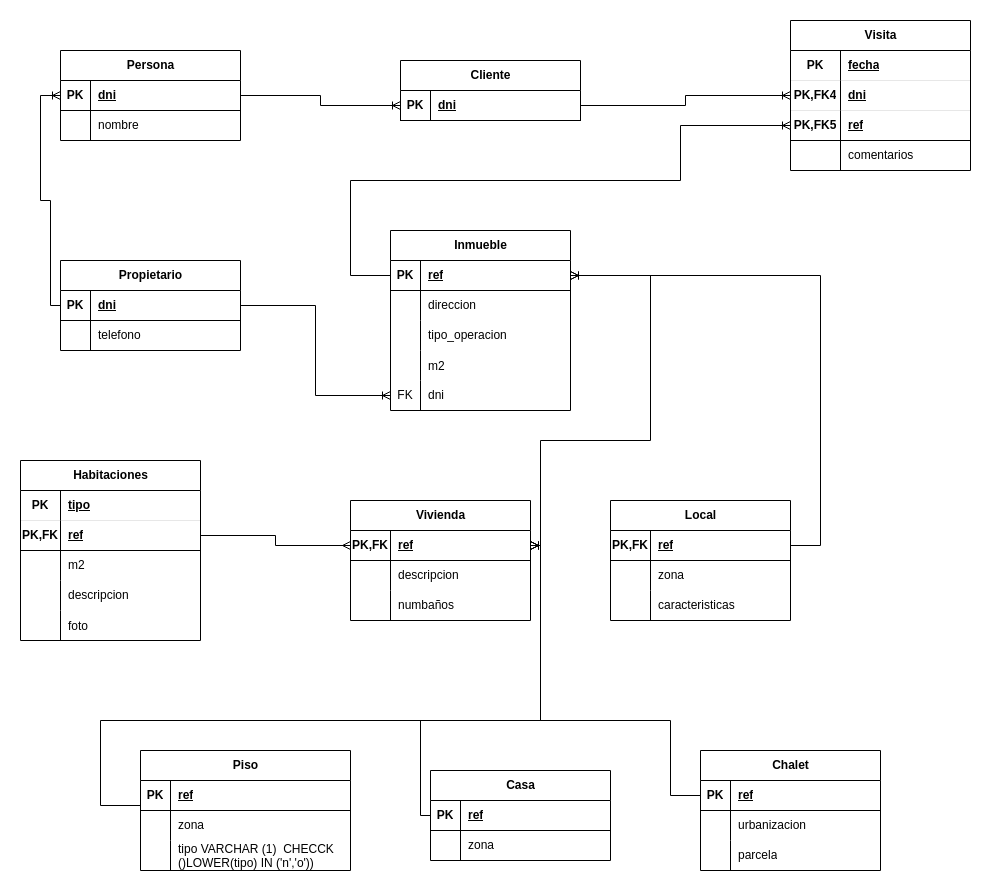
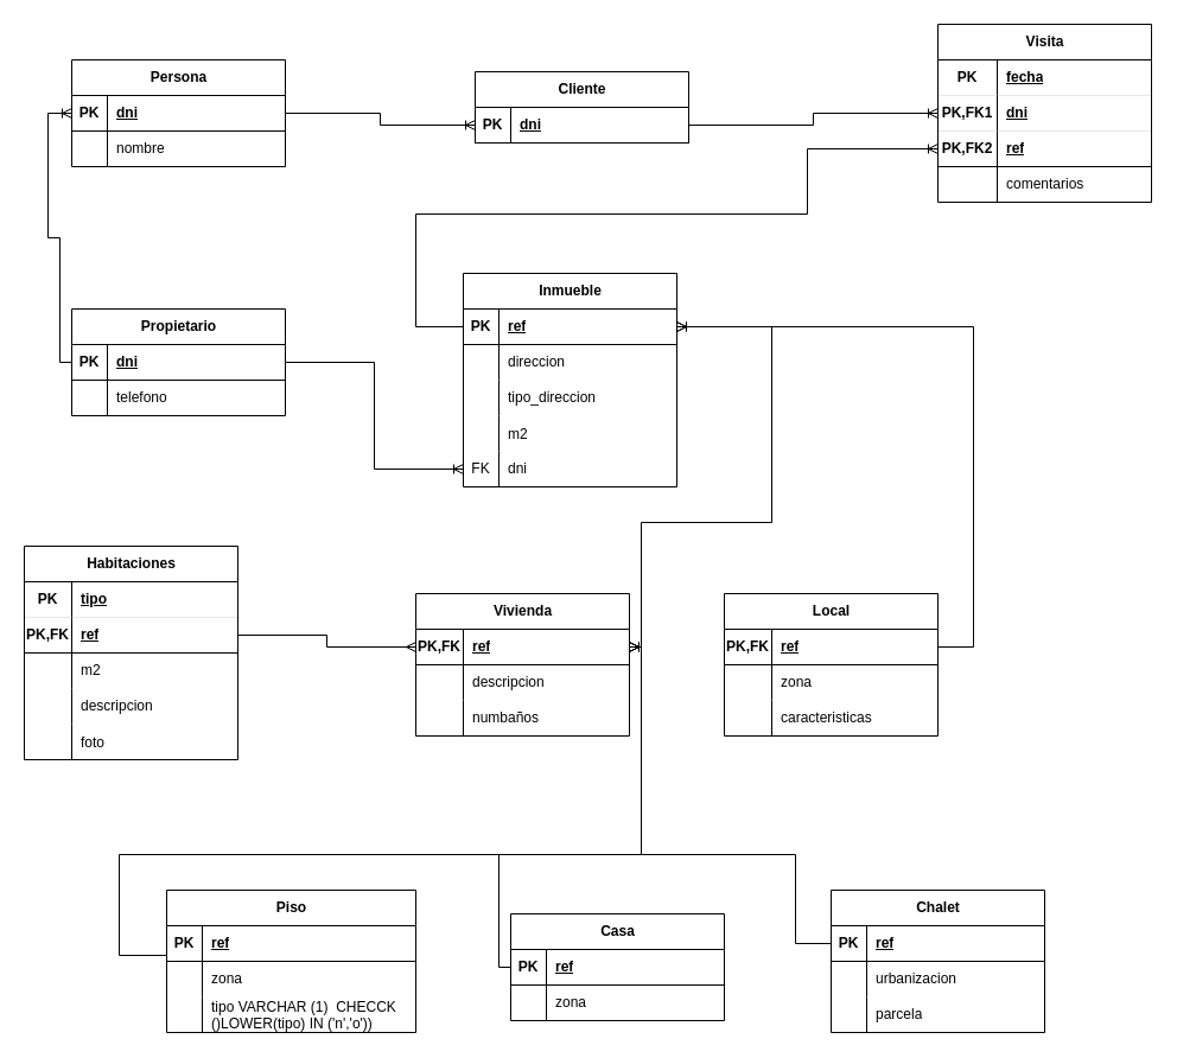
- <mxCell id="25" value="PK,FK4" style="shape=partialRectangle;connectable=0;fillColor=none;top=0;left=0;bottom=0;right=0;fontStyle=1;overflow=hidden;whiteSpace=wrap;html=1;" parent="24" vertex="1"><mxGeometry width="50" height="30" as="geometry"><mxRectangle width="50" height="30" as="alternateBounds" /></mxGeometry></mxCell>
+ <mxCell id="25" value="PK,FK1" style="shape=partialRectangle;connectable=0;fillColor=none;top=0;left=0;bottom=0;right=0;fontStyle=1;overflow=hidden;whiteSpace=wrap;html=1;" parent="24" vertex="1"><mxGeometry width="50" height="30" as="geometry"><mxRectangle width="50" height="30" as="alternateBounds" /></mxGeometry></mxCell>
- <mxCell id="28" value="PK,FK5" style="shape=partialRectangle;connectable=0;fillColor=none;top=0;left=0;bottom=0;right=0;fontStyle=1;overflow=hidden;whiteSpace=wrap;html=1;" parent="27" vertex="1"><mxGeometry width="50" height="30" as="geometry"><mxRectangle width="50" height="30" as="alternateBounds" /></mxGeometry></mxCell>
+ <mxCell id="28" value="PK,FK2" style="shape=partialRectangle;connectable=0;fillColor=none;top=0;left=0;bottom=0;right=0;fontStyle=1;overflow=hidden;whiteSpace=wrap;html=1;" parent="27" vertex="1"><mxGeometry width="50" height="30" as="geometry"><mxRectangle width="50" height="30" as="alternateBounds" /></mxGeometry></mxCell>
- <mxCell id="45" value="tipo_operacion" style="shape=partialRectangle;connectable=0;fillColor=none;top=0;left=0;bottom=0;right=0;align=left;spacingLeft=6;overflow=hidden;whiteSpace=wrap;html=1;" parent="43" vertex="1"><mxGeometry x="30" width="150" height="30" as="geometry"><mxRectangle width="150" height="30" as="alternateBounds" /></mxGeometry></mxCell>
+ <mxCell id="45" value="tipo_direccion" style="shape=partialRectangle;connectable=0;fillColor=none;top=0;left=0;bottom=0;right=0;align=left;spacingLeft=6;overflow=hidden;whiteSpace=wrap;html=1;" parent="43" vertex="1"><mxGeometry x="30" width="150" height="30" as="geometry"><mxRectangle width="150" height="30" as="alternateBounds" /></mxGeometry></mxCell>
